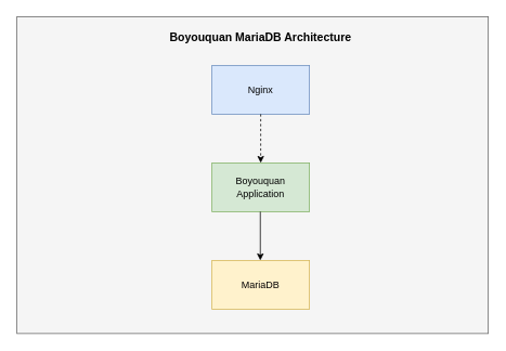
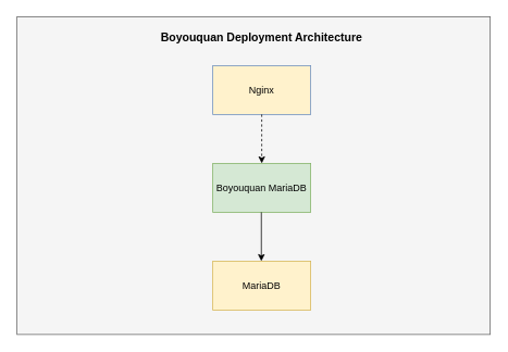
- <mxCell id="8" value="Boyouquan MariaDB Architecture" style="text;html=1;align=center;verticalAlign=middle;whiteSpace=wrap;rounded=0;fontStyle=1;fontSize=14;" vertex="1" parent="1"><mxGeometry x="185" y="30" width="270" height="30" as="geometry" /></mxCell>
+ <mxCell id="8" value="Boyouquan Deployment Architecture" style="text;html=1;align=center;verticalAlign=middle;whiteSpace=wrap;rounded=0;fontStyle=1;fontSize=14;" vertex="1" parent="1"><mxGeometry x="185" y="30" width="270" height="30" as="geometry" /></mxCell>
- <mxCell id="5" value="Nginx" style="rounded=0;whiteSpace=wrap;html=1;fillColor=#dae8fc;strokeColor=#6c8ebf;" parent="1" vertex="1"><mxGeometry x="260" y="80" width="120" height="60" as="geometry" /></mxCell>
+ <mxCell id="5" value="Nginx" style="rounded=0;whiteSpace=wrap;html=1;fillColor=#fff2cc;strokeColor=#6c8ebf;" parent="1" vertex="1"><mxGeometry x="260" y="80" width="120" height="60" as="geometry" /></mxCell>
- <mxCell id="4" value="Boyouquan Application" style="rounded=0;whiteSpace=wrap;html=1;fillColor=#d5e8d4;strokeColor=#82b366;" parent="1" vertex="1"><mxGeometry x="260" y="200" width="120" height="60" as="geometry" /></mxCell>
+ <mxCell id="4" value="Boyouquan MariaDB" style="rounded=0;whiteSpace=wrap;html=1;fillColor=#d5e8d4;strokeColor=#82b366;" parent="1" vertex="1"><mxGeometry x="260" y="200" width="120" height="60" as="geometry" /></mxCell>
